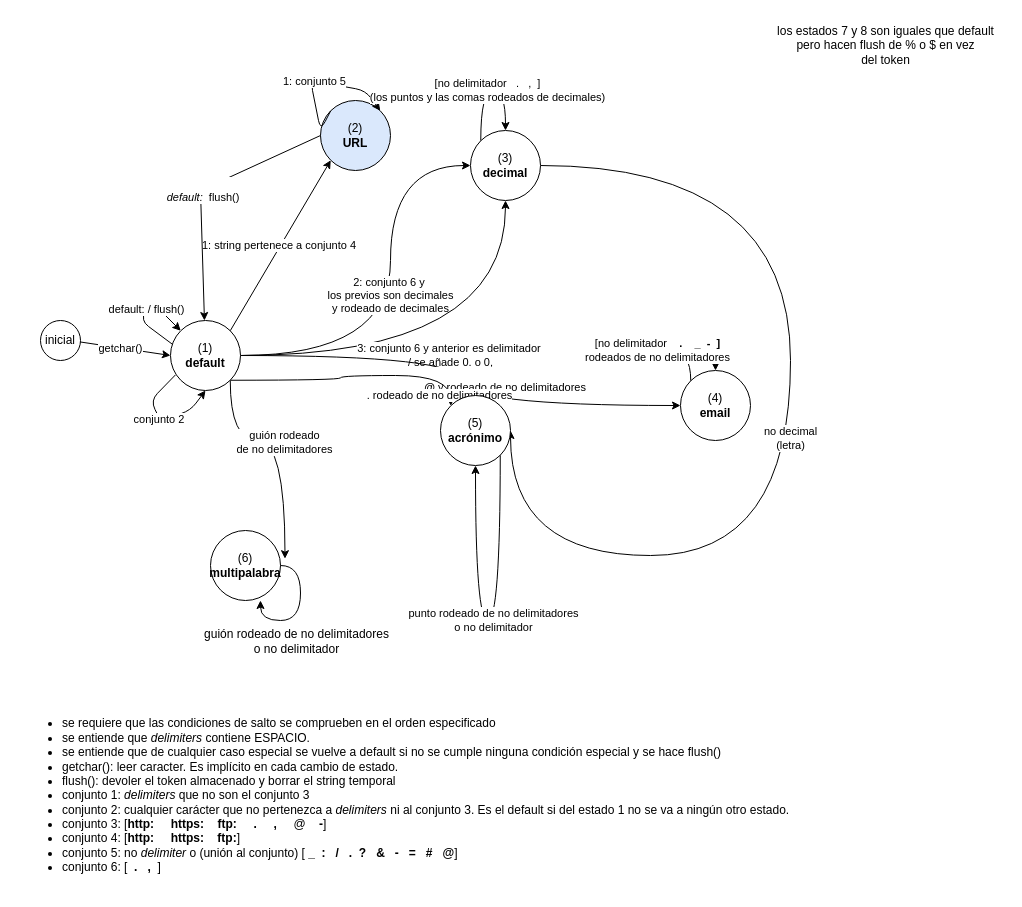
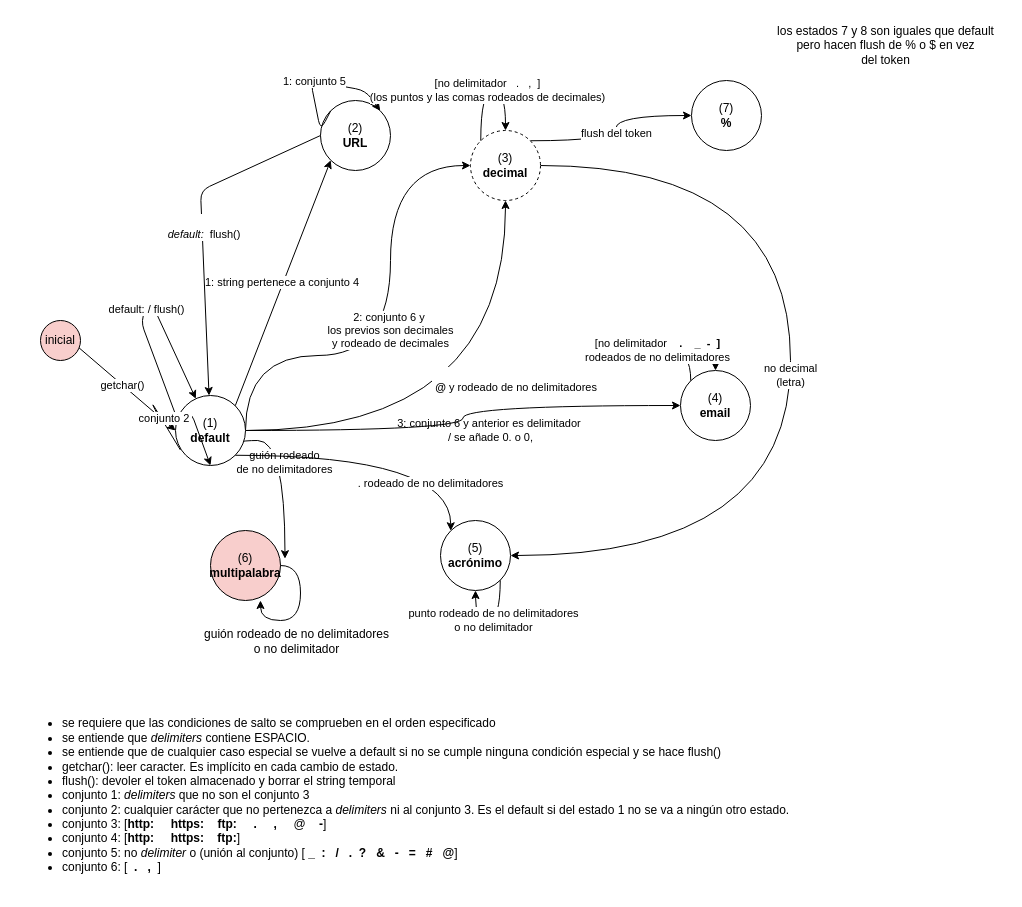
+ <mxCell id="28" value="(7)&lt;br&gt;&lt;b&gt;%&lt;br&gt;&lt;/b&gt;" style="ellipse;whiteSpace=wrap;html=1;aspect=fixed;" vertex="1" parent="1"><mxGeometry x="691" y="80" width="70" height="70" as="geometry" /></mxCell>
+ <mxCell id="19" value="flush del token" style="edgeStyle=orthogonalEdgeStyle;rounded=0;orthogonalLoop=1;jettySize=auto;html=1;exitX=1;exitY=0;exitDx=0;exitDy=0;curved=1;" edge="1" parent="1" source="20" target="28"><mxGeometry relative="1" as="geometry" /></mxCell>
- <mxCell id="12" value="(2)&lt;br&gt;&lt;b&gt;URL&lt;/b&gt;" style="ellipse;whiteSpace=wrap;html=1;aspect=fixed;fillColor=#dae8fc;" parent="1" vertex="1"><mxGeometry x="320" y="100" width="70" height="70" as="geometry" /></mxCell>
+ <mxCell id="12" value="(2)&lt;br&gt;&lt;b&gt;URL&lt;/b&gt;" style="ellipse;whiteSpace=wrap;html=1;aspect=fixed;" parent="1" vertex="1"><mxGeometry x="320" y="100" width="70" height="70" as="geometry" /></mxCell>
- <mxCell id="20" value="(3)&lt;br&gt;&lt;b&gt;decimal&lt;/b&gt;" style="ellipse;whiteSpace=wrap;html=1;aspect=fixed;" parent="1" vertex="1"><mxGeometry x="470" y="130" width="70" height="70" as="geometry" /></mxCell>
+ <mxCell id="20" value="(3)&lt;br&gt;&lt;b&gt;decimal&lt;/b&gt;" style="ellipse;whiteSpace=wrap;html=1;aspect=fixed;dashed=1;" parent="1" vertex="1"><mxGeometry x="470" y="130" width="70" height="70" as="geometry" /></mxCell>
- <mxCell id="9" value="inicial" style="ellipse;whiteSpace=wrap;html=1;aspect=fixed;" parent="1" vertex="1"><mxGeometry x="40" y="320" width="40" height="40" as="geometry" /></mxCell>
+ <mxCell id="9" value="inicial" style="ellipse;whiteSpace=wrap;html=1;aspect=fixed;fillColor=#f8cecc;" parent="1" vertex="1"><mxGeometry x="40" y="320" width="40" height="40" as="geometry" /></mxCell>
- <mxCell id="7" value="(1)&lt;br&gt;&lt;b&gt;default&lt;/b&gt;" style="ellipse;whiteSpace=wrap;html=1;aspect=fixed;" parent="1" vertex="1"><mxGeometry x="170" y="320" width="70" height="70" as="geometry" /></mxCell>
+ <mxCell id="7" value="(1)&lt;br&gt;&lt;b&gt;default&lt;/b&gt;" style="ellipse;whiteSpace=wrap;html=1;aspect=fixed;" parent="1" vertex="1"><mxGeometry x="175" y="395" width="70" height="70" as="geometry" /></mxCell>
- <mxCell id="23" value="(5)&lt;br&gt;&lt;b&gt;acrónimo&lt;/b&gt;" style="ellipse;whiteSpace=wrap;html=1;aspect=fixed;" parent="1" vertex="1"><mxGeometry x="440" y="395" width="70" height="70" as="geometry" /></mxCell>
+ <mxCell id="23" value="(5)&lt;br&gt;&lt;b&gt;acrónimo&lt;/b&gt;" style="ellipse;whiteSpace=wrap;html=1;aspect=fixed;" parent="1" vertex="1"><mxGeometry x="440" y="520" width="70" height="70" as="geometry" /></mxCell>
- <mxCell id="25" value="(6)&lt;br&gt;&lt;b&gt;multipalabra&lt;/b&gt;" style="ellipse;whiteSpace=wrap;html=1;aspect=fixed;" parent="1" vertex="1"><mxGeometry x="210" y="530" width="70" height="70" as="geometry" /></mxCell>
+ <mxCell id="25" value="(6)&lt;br&gt;&lt;b&gt;multipalabra&lt;/b&gt;" style="ellipse;whiteSpace=wrap;html=1;aspect=fixed;fillColor=#f8cecc;" parent="1" vertex="1"><mxGeometry x="210" y="530" width="70" height="70" as="geometry" /></mxCell>
